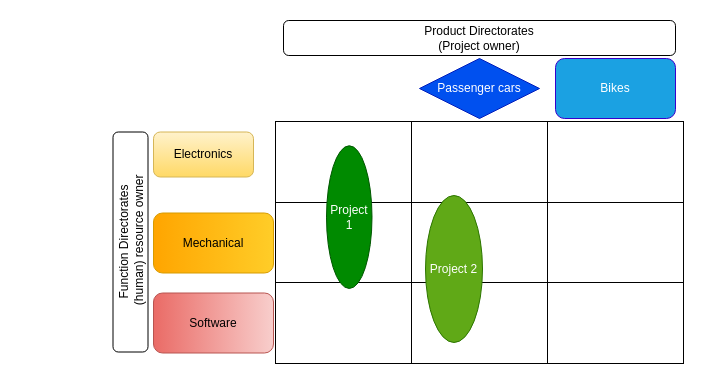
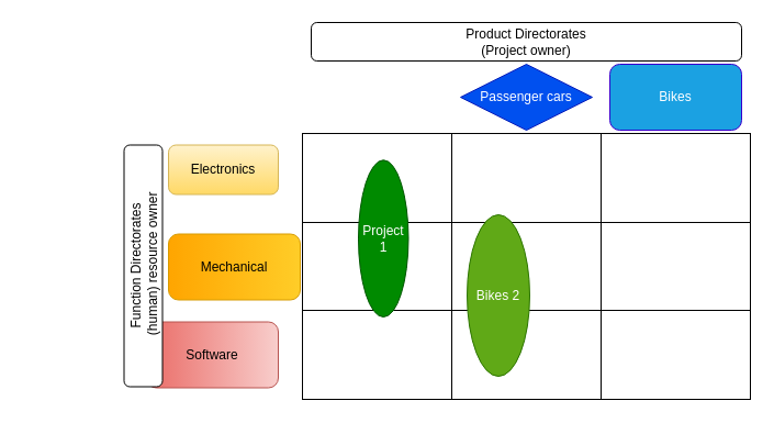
- <mxCell id="19" value="Project 2" style="ellipse;whiteSpace=wrap;html=1;fillColor=#60a917;fontColor=#ffffff;strokeColor=#2D7600;" vertex="1" parent="1"><mxGeometry x="425" y="195" width="57" height="147" as="geometry" /></mxCell>
+ <mxCell id="19" value="Bikes 2" style="ellipse;whiteSpace=wrap;html=1;fillColor=#60a917;fontColor=#ffffff;strokeColor=#2D7600;" vertex="1" parent="1"><mxGeometry x="425" y="195" width="57" height="147" as="geometry" /></mxCell>
- <mxCell id="14" value="Software" style="rounded=1;whiteSpace=wrap;html=1;fillColor=#f8cecc;strokeColor=#b85450;gradientDirection=west;gradientColor=#ea6b66;" vertex="1" parent="1"><mxGeometry x="153" y="292.5" width="120" height="60" as="geometry" /></mxCell>
+ <mxCell id="14" value="Software" style="rounded=1;whiteSpace=wrap;html=1;fillColor=#f8cecc;strokeColor=#b85450;gradientDirection=west;gradientColor=#ea6b66;" vertex="1" parent="1"><mxGeometry x="133" y="292.5" width="120" height="60" as="geometry" /></mxCell>
